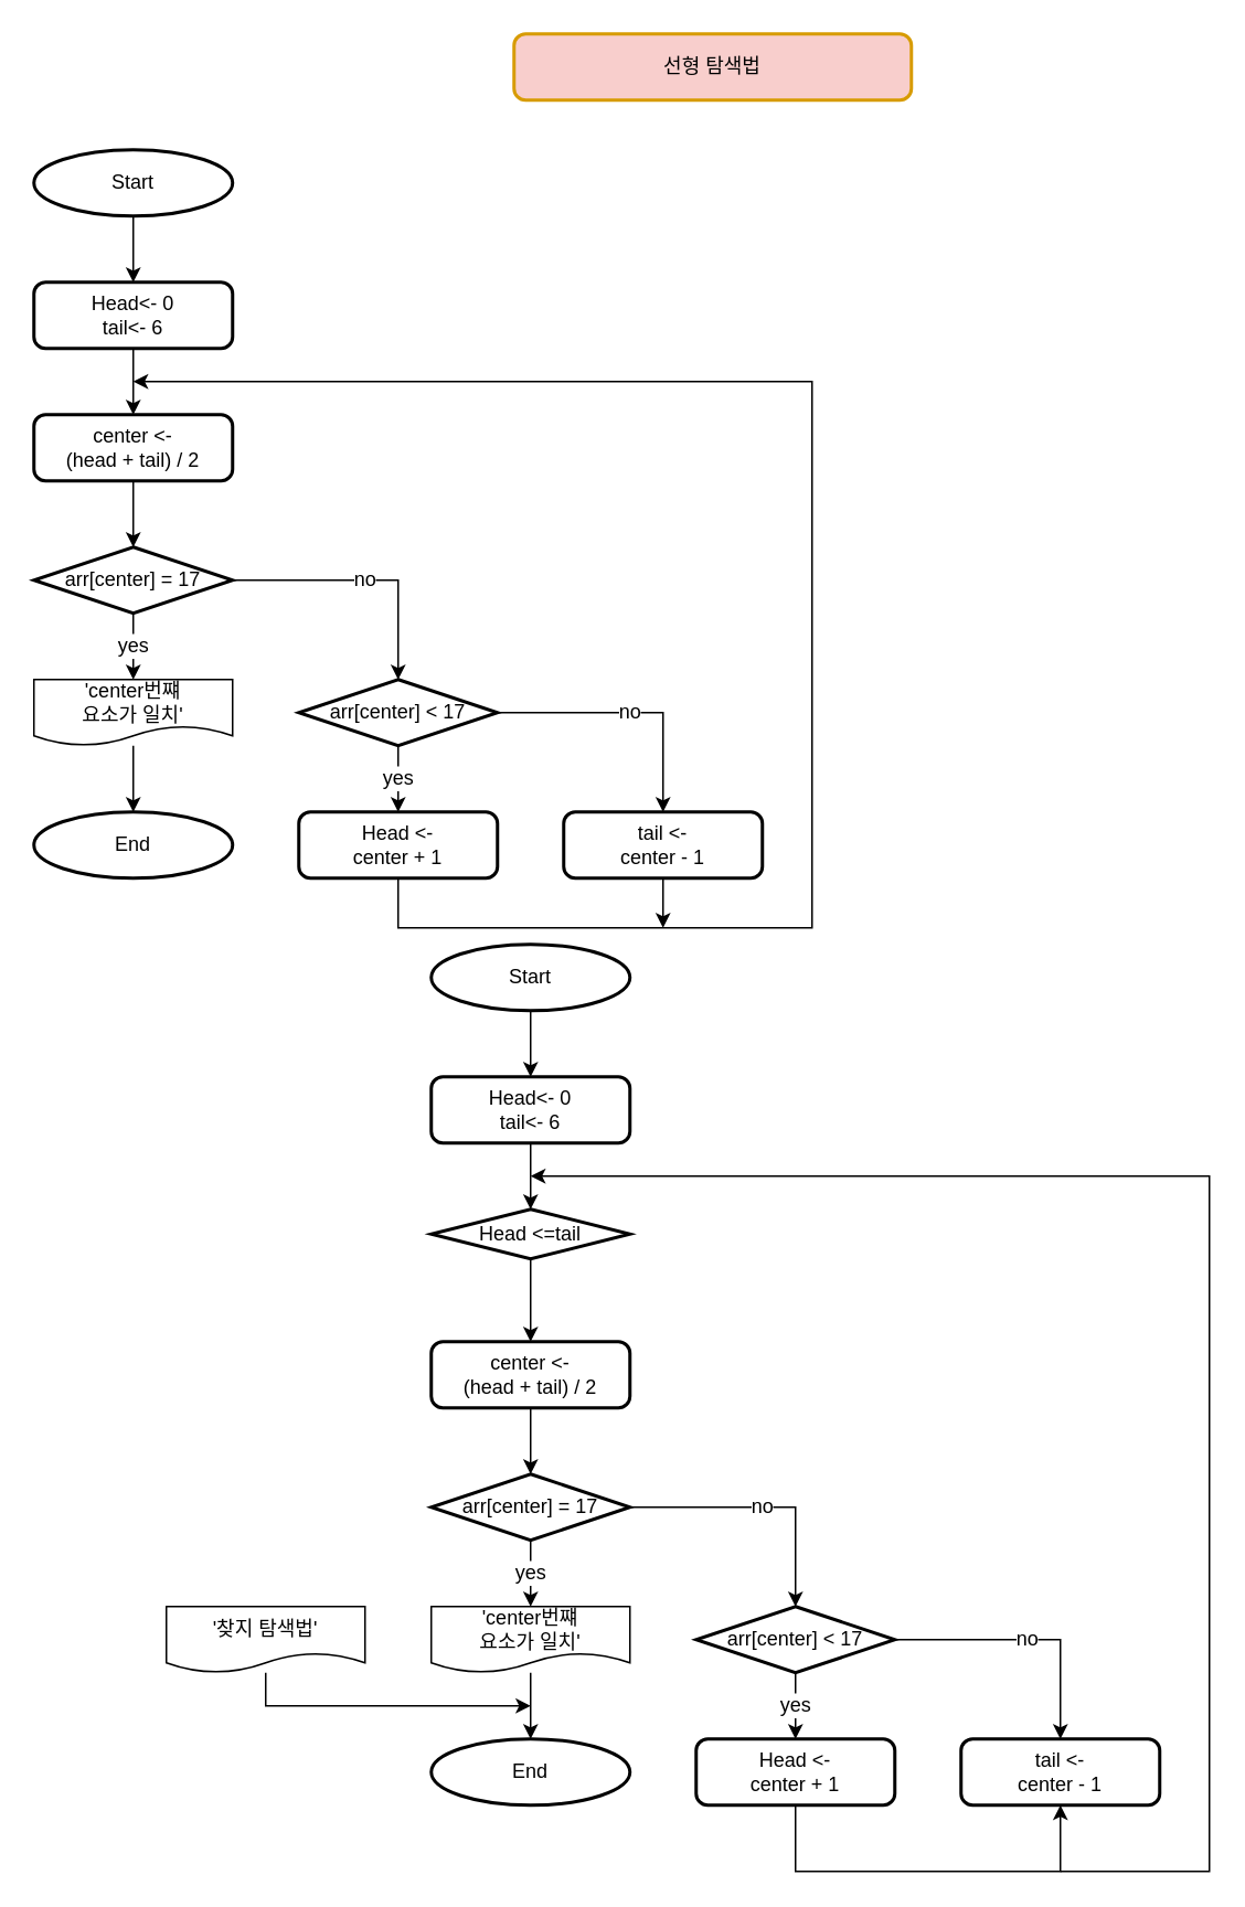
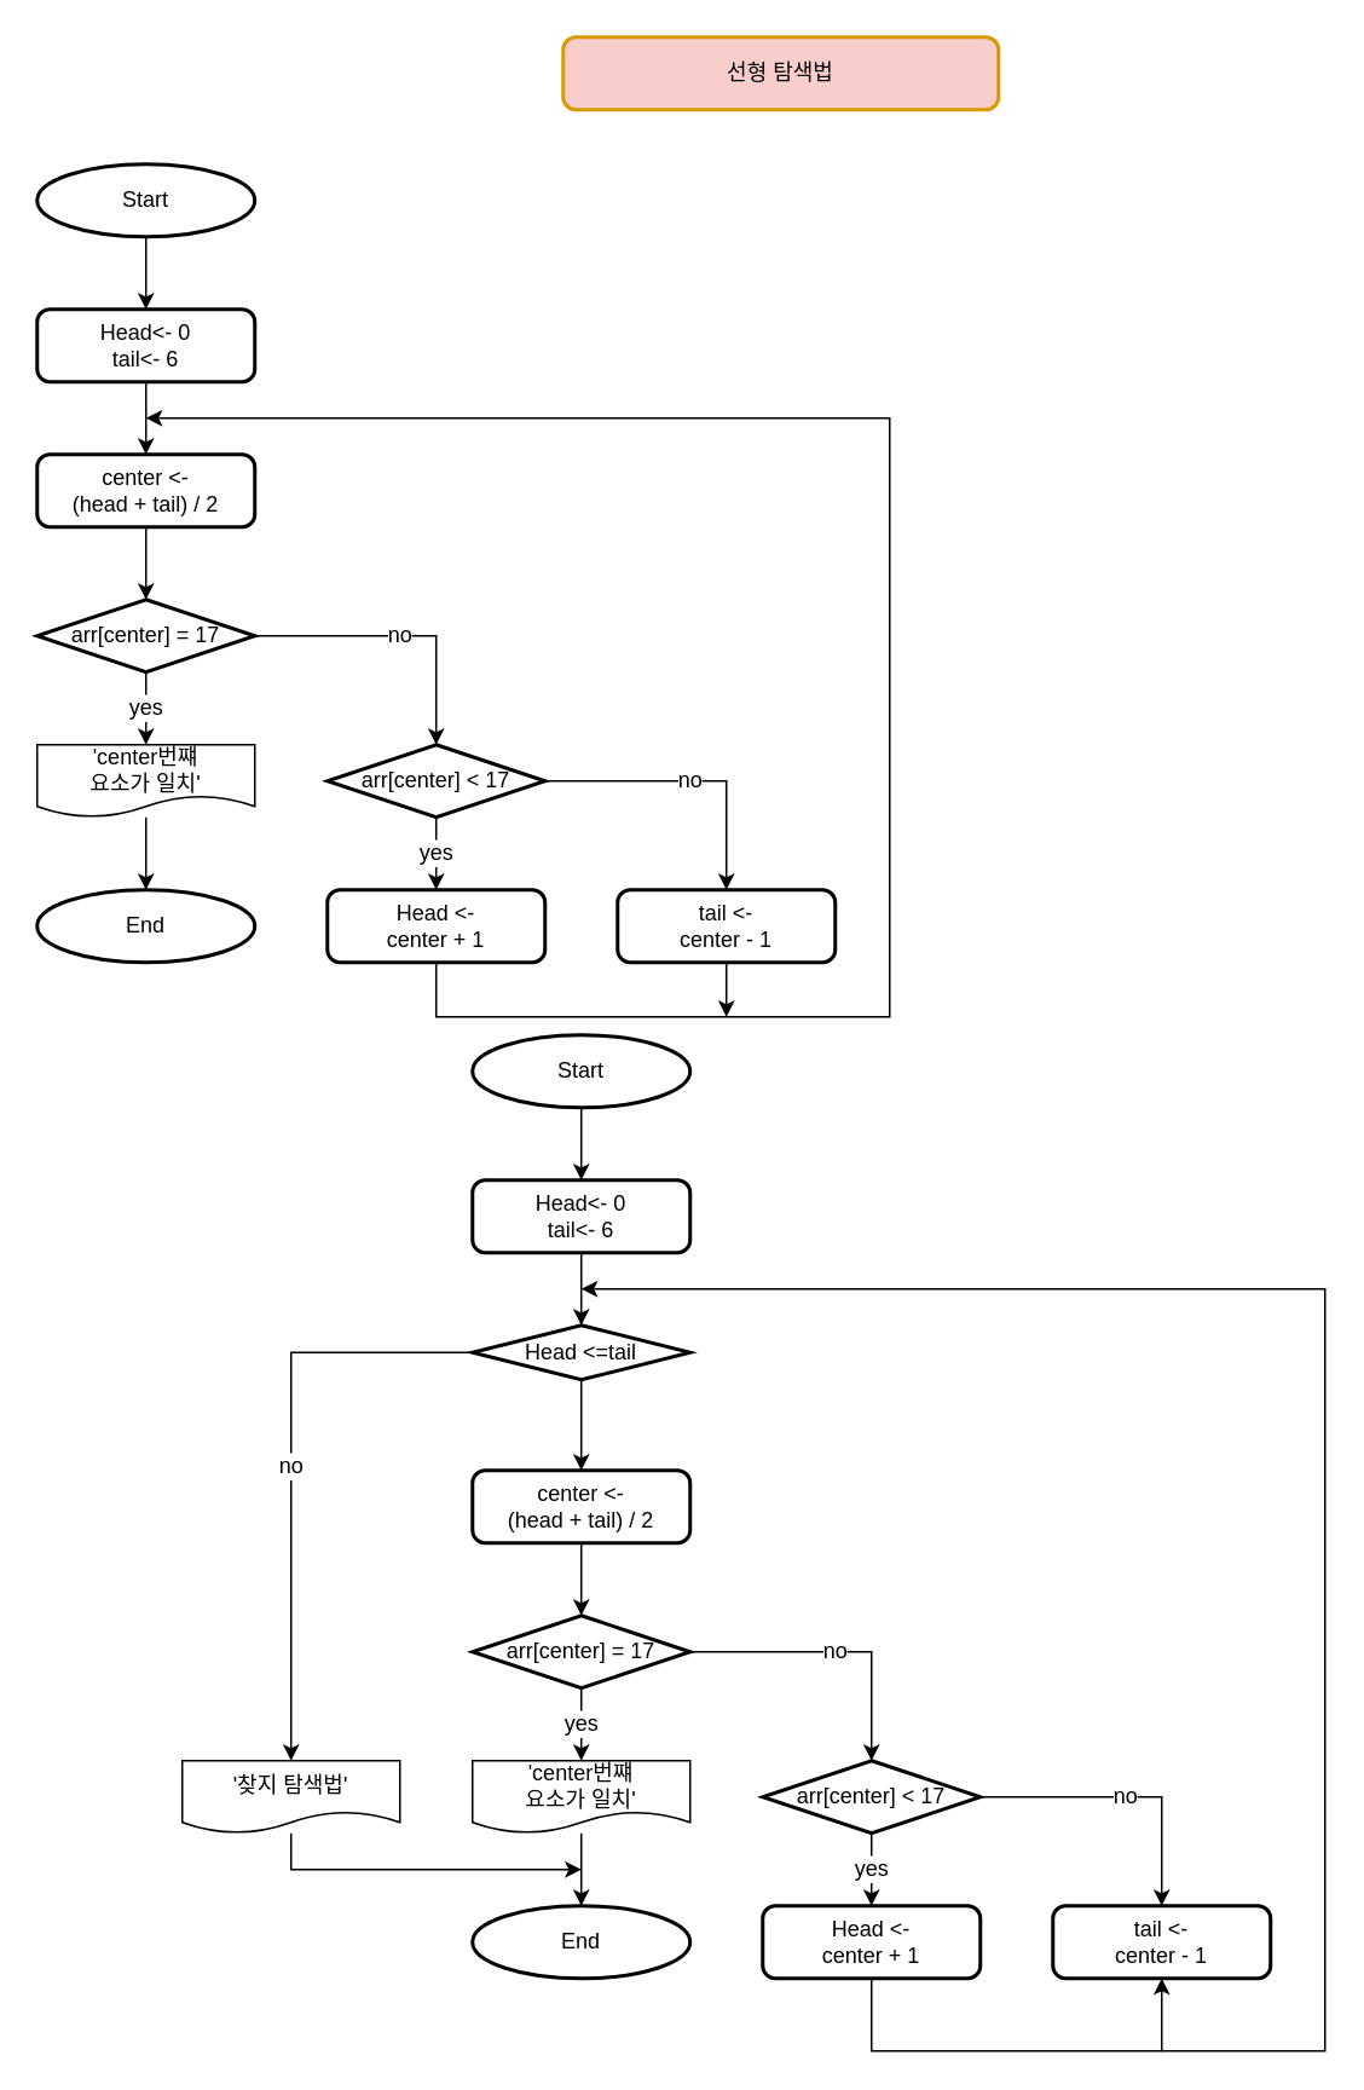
+ <mxCell id="45" value="no" style="edgeStyle=orthogonalEdgeStyle;rounded=0;orthogonalLoop=1;jettySize=auto;html=1;entryX=0.5;entryY=0;entryDx=0;entryDy=0;fontSize=12;" edge="1" parent="1" source="47" target="44"><mxGeometry relative="1" as="geometry" /></mxCell>
